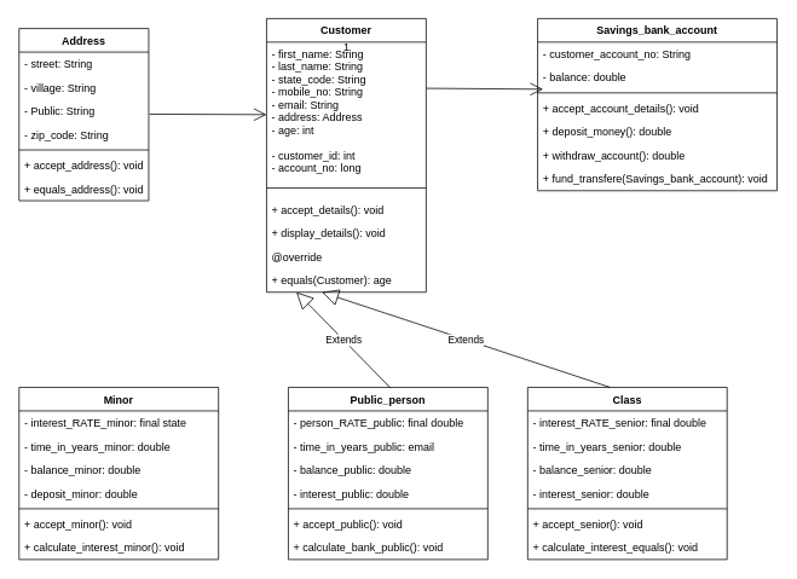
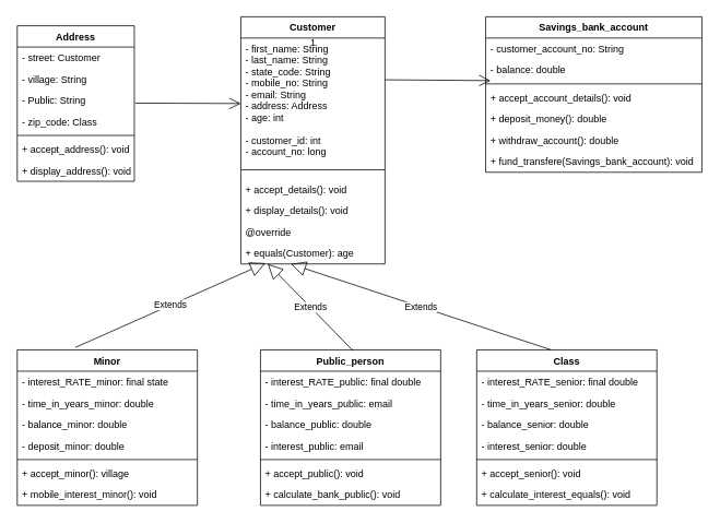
- <mxCell id="38" value="- street: String" style="text;strokeColor=none;fillColor=none;align=left;verticalAlign=top;spacingLeft=4;spacingRight=4;overflow=hidden;rotatable=0;points=[[0,0.5],[1,0.5]];portConstraint=eastwest;" vertex="1" parent="37"><mxGeometry y="26" width="143" height="26" as="geometry" /></mxCell>
+ <mxCell id="38" value="- street: Customer" style="text;strokeColor=none;fillColor=none;align=left;verticalAlign=top;spacingLeft=4;spacingRight=4;overflow=hidden;rotatable=0;points=[[0,0.5],[1,0.5]];portConstraint=eastwest;" vertex="1" parent="37"><mxGeometry y="26" width="143" height="26" as="geometry" /></mxCell>
- <mxCell id="41" value="- zip_code: String" style="text;strokeColor=none;fillColor=none;align=left;verticalAlign=top;spacingLeft=4;spacingRight=4;overflow=hidden;rotatable=0;points=[[0,0.5],[1,0.5]];portConstraint=eastwest;" vertex="1" parent="37"><mxGeometry y="104" width="143" height="26" as="geometry" /></mxCell>
+ <mxCell id="41" value="- zip_code: Class" style="text;strokeColor=none;fillColor=none;align=left;verticalAlign=top;spacingLeft=4;spacingRight=4;overflow=hidden;rotatable=0;points=[[0,0.5],[1,0.5]];portConstraint=eastwest;" vertex="1" parent="37"><mxGeometry y="104" width="143" height="26" as="geometry" /></mxCell>
- <mxCell id="44" value="+ equals_address(): void" style="text;strokeColor=none;fillColor=none;align=left;verticalAlign=top;spacingLeft=4;spacingRight=4;overflow=hidden;rotatable=0;points=[[0,0.5],[1,0.5]];portConstraint=eastwest;" vertex="1" parent="37"><mxGeometry y="164" width="143" height="26" as="geometry" /></mxCell>
+ <mxCell id="44" value="+ display_address(): void" style="text;strokeColor=none;fillColor=none;align=left;verticalAlign=top;spacingLeft=4;spacingRight=4;overflow=hidden;rotatable=0;points=[[0,0.5],[1,0.5]];portConstraint=eastwest;" vertex="1" parent="37"><mxGeometry y="164" width="143" height="26" as="geometry" /></mxCell>
+ <mxCell id="33" value="Extends" style="endArrow=block;endSize=16;endFill=0;html=1;exitX=0.323;exitY=-0.016;exitDx=0;exitDy=0;exitPerimeter=0;entryX=0.17;entryY=0.962;entryDx=0;entryDy=0;entryPerimeter=0;" edge="1" parent="1" source="9" target="8"><mxGeometry width="160" relative="1" as="geometry"><mxPoint x="86" y="416" as="sourcePoint" /><mxPoint x="206" y="317" as="targetPoint" /></mxGeometry></mxCell>
- <mxCell id="18" value="- person_RATE_public: final double" style="text;strokeColor=none;fillColor=none;align=left;verticalAlign=top;spacingLeft=4;spacingRight=4;overflow=hidden;rotatable=0;points=[[0,0.5],[1,0.5]];portConstraint=eastwest;" vertex="1" parent="17"><mxGeometry y="26" width="220" height="26" as="geometry" /></mxCell>
+ <mxCell id="18" value="- interest_RATE_public: final double" style="text;strokeColor=none;fillColor=none;align=left;verticalAlign=top;spacingLeft=4;spacingRight=4;overflow=hidden;rotatable=0;points=[[0,0.5],[1,0.5]];portConstraint=eastwest;" vertex="1" parent="17"><mxGeometry y="26" width="220" height="26" as="geometry" /></mxCell>
- <mxCell id="21" value="- interest_public: double" style="text;strokeColor=none;fillColor=none;align=left;verticalAlign=top;spacingLeft=4;spacingRight=4;overflow=hidden;rotatable=0;points=[[0,0.5],[1,0.5]];portConstraint=eastwest;" vertex="1" parent="17"><mxGeometry y="104" width="220" height="26" as="geometry" /></mxCell>
+ <mxCell id="21" value="- interest_public: email" style="text;strokeColor=none;fillColor=none;align=left;verticalAlign=top;spacingLeft=4;spacingRight=4;overflow=hidden;rotatable=0;points=[[0,0.5],[1,0.5]];portConstraint=eastwest;" vertex="1" parent="17"><mxGeometry y="104" width="220" height="26" as="geometry" /></mxCell>
- <mxCell id="15" value="+ accept_minor(): void" style="text;strokeColor=none;fillColor=none;align=left;verticalAlign=top;spacingLeft=4;spacingRight=4;overflow=hidden;rotatable=0;points=[[0,0.5],[1,0.5]];portConstraint=eastwest;" vertex="1" parent="9"><mxGeometry y="138" width="220" height="26" as="geometry" /></mxCell>
+ <mxCell id="15" value="+ accept_minor(): village" style="text;strokeColor=none;fillColor=none;align=left;verticalAlign=top;spacingLeft=4;spacingRight=4;overflow=hidden;rotatable=0;points=[[0,0.5],[1,0.5]];portConstraint=eastwest;" vertex="1" parent="9"><mxGeometry y="138" width="220" height="26" as="geometry" /></mxCell>
- <mxCell id="16" value="+ calculate_interest_minor(): void" style="text;strokeColor=none;fillColor=none;align=left;verticalAlign=top;spacingLeft=4;spacingRight=4;overflow=hidden;rotatable=0;points=[[0,0.5],[1,0.5]];portConstraint=eastwest;" vertex="1" parent="9"><mxGeometry y="164" width="220" height="26" as="geometry" /></mxCell>
+ <mxCell id="16" value="+ mobile_interest_minor(): void" style="text;strokeColor=none;fillColor=none;align=left;verticalAlign=top;spacingLeft=4;spacingRight=4;overflow=hidden;rotatable=0;points=[[0,0.5],[1,0.5]];portConstraint=eastwest;" vertex="1" parent="9"><mxGeometry y="164" width="220" height="26" as="geometry" /></mxCell>
